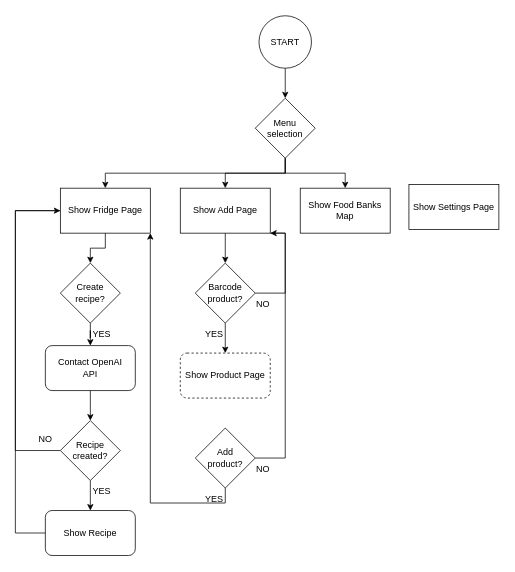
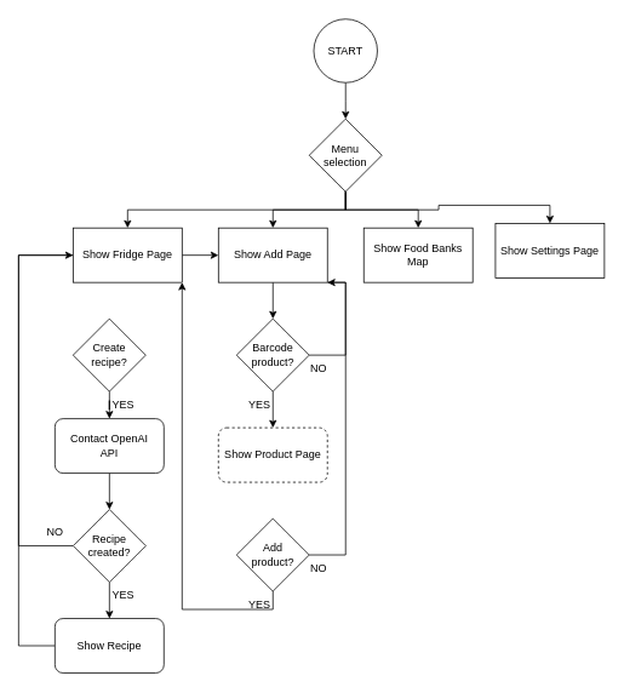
+ <mxCell id="7" style="edgeStyle=orthogonalEdgeStyle;rounded=0;orthogonalLoop=1;jettySize=auto;html=1;exitX=0.5;exitY=1;exitDx=0;exitDy=0;entryX=0.5;entryY=0;entryDx=0;entryDy=0;endArrow=classic;endFill=1;" parent="1" source="8" target="12" edge="1"><mxGeometry relative="1" as="geometry" /></mxCell>
- <mxCell id="13" value="" style="edgeStyle=orthogonalEdgeStyle;rounded=0;orthogonalLoop=1;jettySize=auto;html=1;endArrow=classic;endFill=1;" parent="1" source="15" target="27" edge="1"><mxGeometry relative="1" as="geometry" /></mxCell>
+ <mxCell id="13" value="" style="edgeStyle=orthogonalEdgeStyle;rounded=0;orthogonalLoop=1;jettySize=auto;html=1;endArrow=classic;endFill=1;" parent="1" source="15" target="11" edge="1"><mxGeometry relative="1" as="geometry" /></mxCell>
